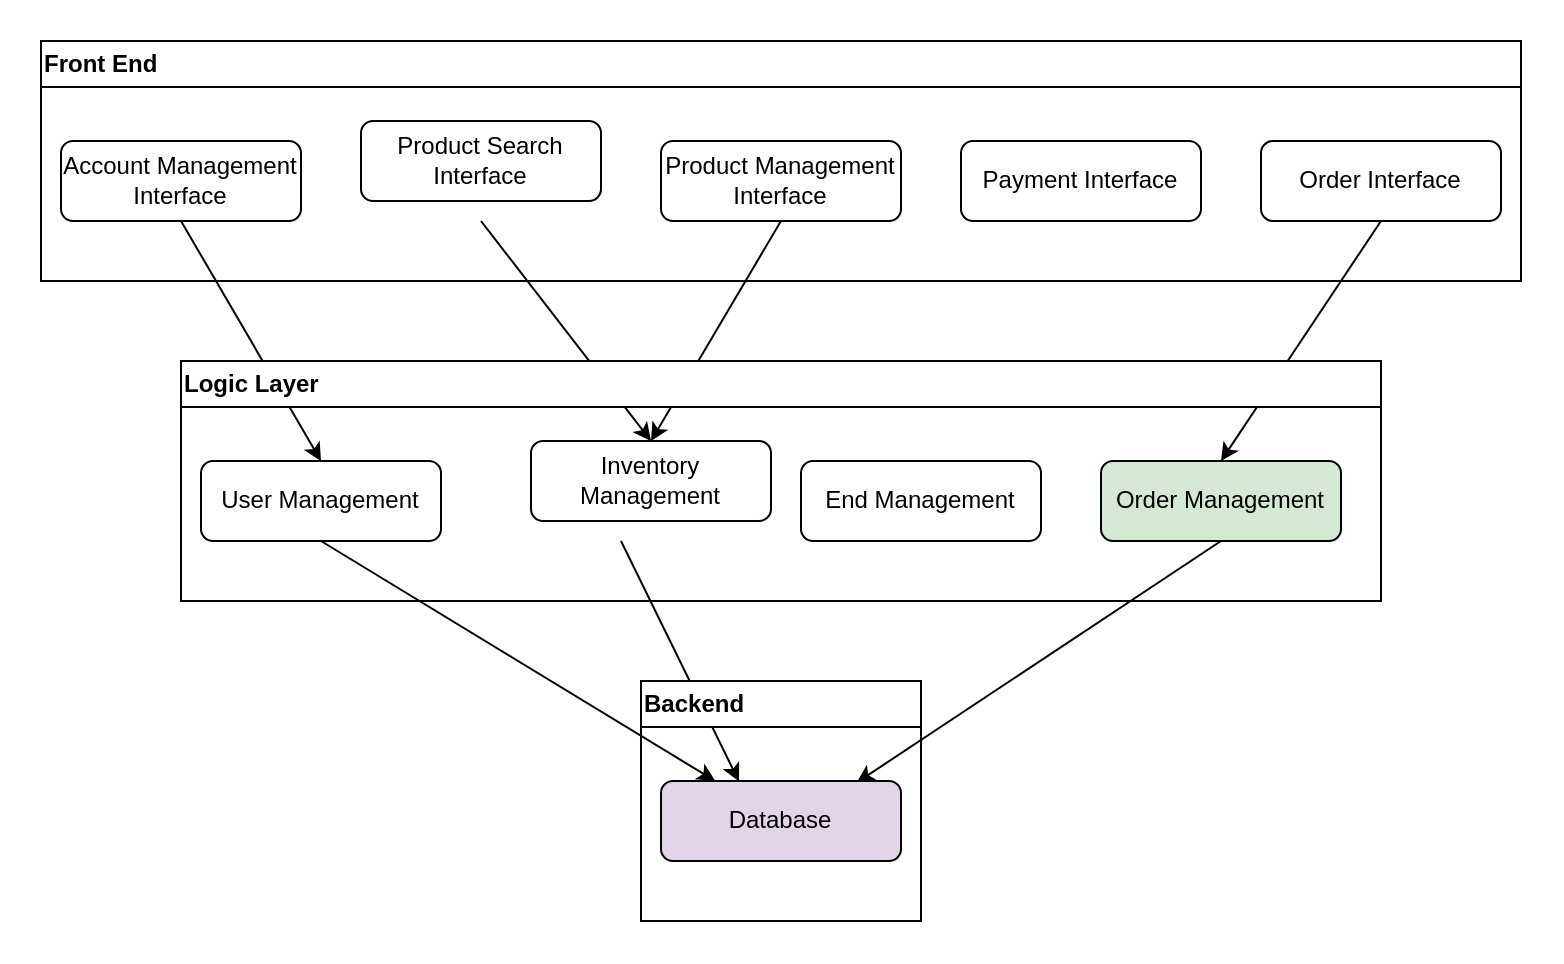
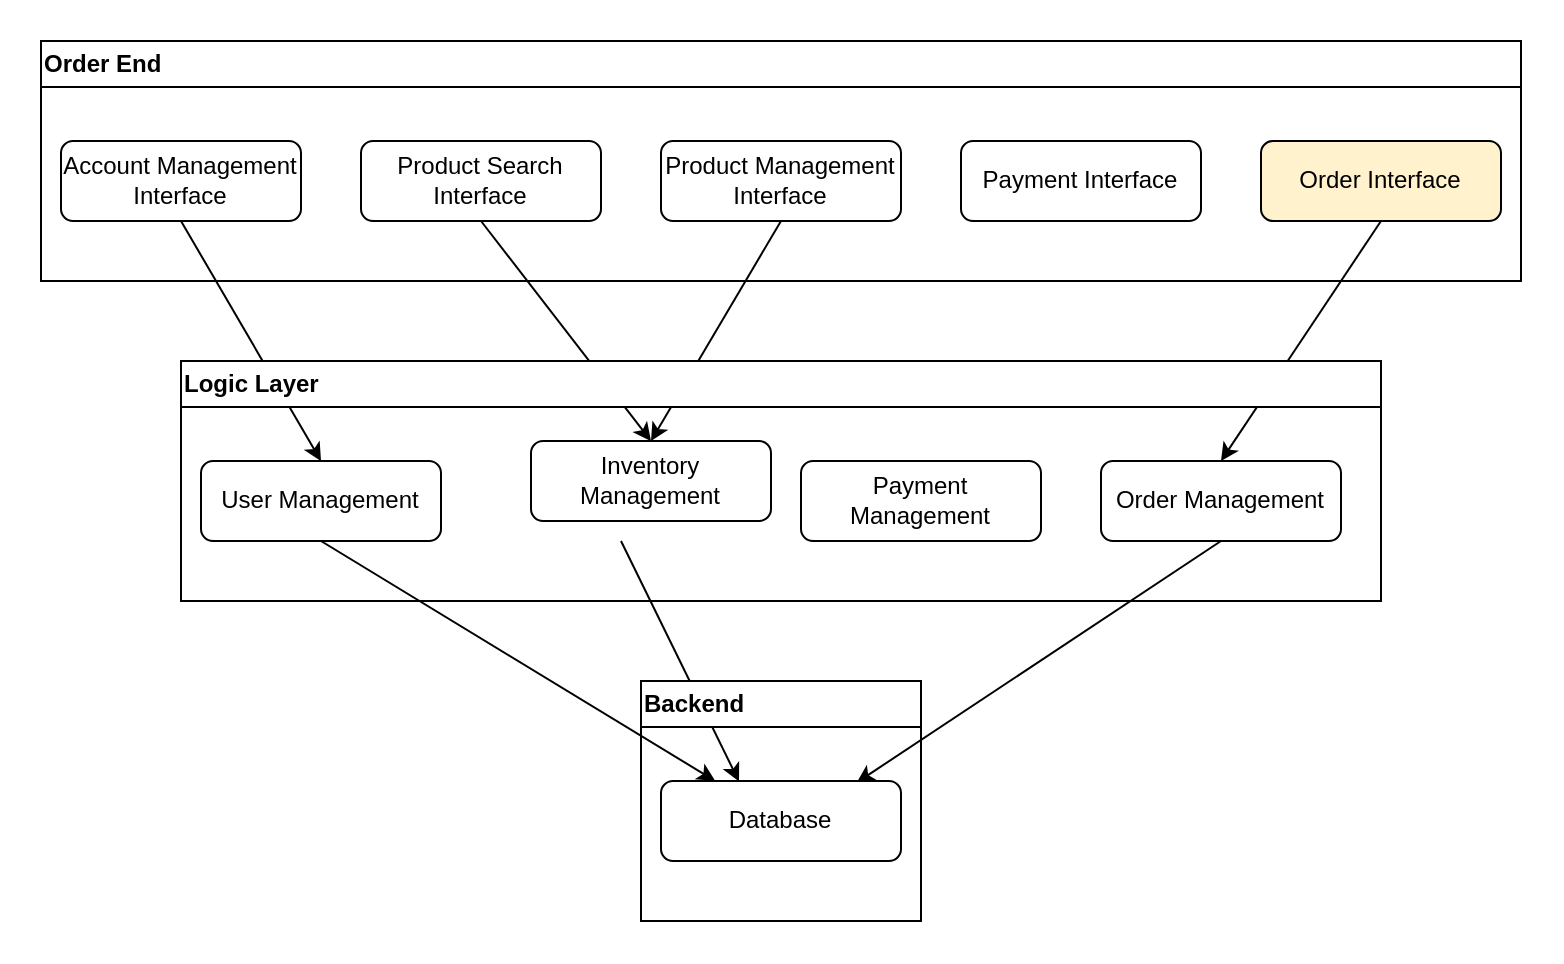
- <mxCell id="2" value="&lt;div align=&quot;left&quot;&gt;Front End&lt;br&gt;&lt;/div&gt;" style="swimlane;whiteSpace=wrap;html=1;align=left;" vertex="1" parent="1"><mxGeometry x="20" y="20" width="740" height="120" as="geometry"><mxRectangle x="100" y="260" width="90" height="30" as="alternateBounds" /></mxGeometry></mxCell>
+ <mxCell id="2" value="&lt;div align=&quot;left&quot;&gt;Order End&lt;br&gt;&lt;/div&gt;" style="swimlane;whiteSpace=wrap;html=1;align=left;" vertex="1" parent="1"><mxGeometry x="20" y="20" width="740" height="120" as="geometry"><mxRectangle x="100" y="260" width="90" height="30" as="alternateBounds" /></mxGeometry></mxCell>
- <mxCell id="4" value="Product Search Interface" style="rounded=1;whiteSpace=wrap;html=1;" vertex="1" parent="2"><mxGeometry x="160" y="40" width="120" height="40" as="geometry" /></mxCell>
+ <mxCell id="4" value="Product Search Interface" style="rounded=1;whiteSpace=wrap;html=1;" vertex="1" parent="2"><mxGeometry x="160" y="50" width="120" height="40" as="geometry" /></mxCell>
- <mxCell id="7" value="Order Interface" style="rounded=1;whiteSpace=wrap;html=1;" vertex="1" parent="2"><mxGeometry x="610" y="50" width="120" height="40" as="geometry" /></mxCell>
+ <mxCell id="7" value="Order Interface" style="rounded=1;whiteSpace=wrap;html=1;fillColor=#fff2cc;" vertex="1" parent="2"><mxGeometry x="610" y="50" width="120" height="40" as="geometry" /></mxCell>
- <mxCell id="15" value="End Management" style="rounded=1;whiteSpace=wrap;html=1;" vertex="1" parent="12"><mxGeometry x="310" y="50" width="120" height="40" as="geometry" /></mxCell>
+ <mxCell id="15" value="Payment Management" style="rounded=1;whiteSpace=wrap;html=1;" vertex="1" parent="12"><mxGeometry x="310" y="50" width="120" height="40" as="geometry" /></mxCell>
- <mxCell id="16" value="Order Management" style="rounded=1;whiteSpace=wrap;html=1;fillColor=#d5e8d4;" vertex="1" parent="12"><mxGeometry x="460" y="50" width="120" height="40" as="geometry" /></mxCell>
+ <mxCell id="16" value="Order Management" style="rounded=1;whiteSpace=wrap;html=1;" vertex="1" parent="12"><mxGeometry x="460" y="50" width="120" height="40" as="geometry" /></mxCell>
- <mxCell id="21" value="Database" style="rounded=1;whiteSpace=wrap;html=1;fillColor=#e1d5e7;" vertex="1" parent="20"><mxGeometry x="10" y="50" width="120" height="40" as="geometry" /></mxCell>
+ <mxCell id="21" value="Database" style="rounded=1;whiteSpace=wrap;html=1;" vertex="1" parent="20"><mxGeometry x="10" y="50" width="120" height="40" as="geometry" /></mxCell>
